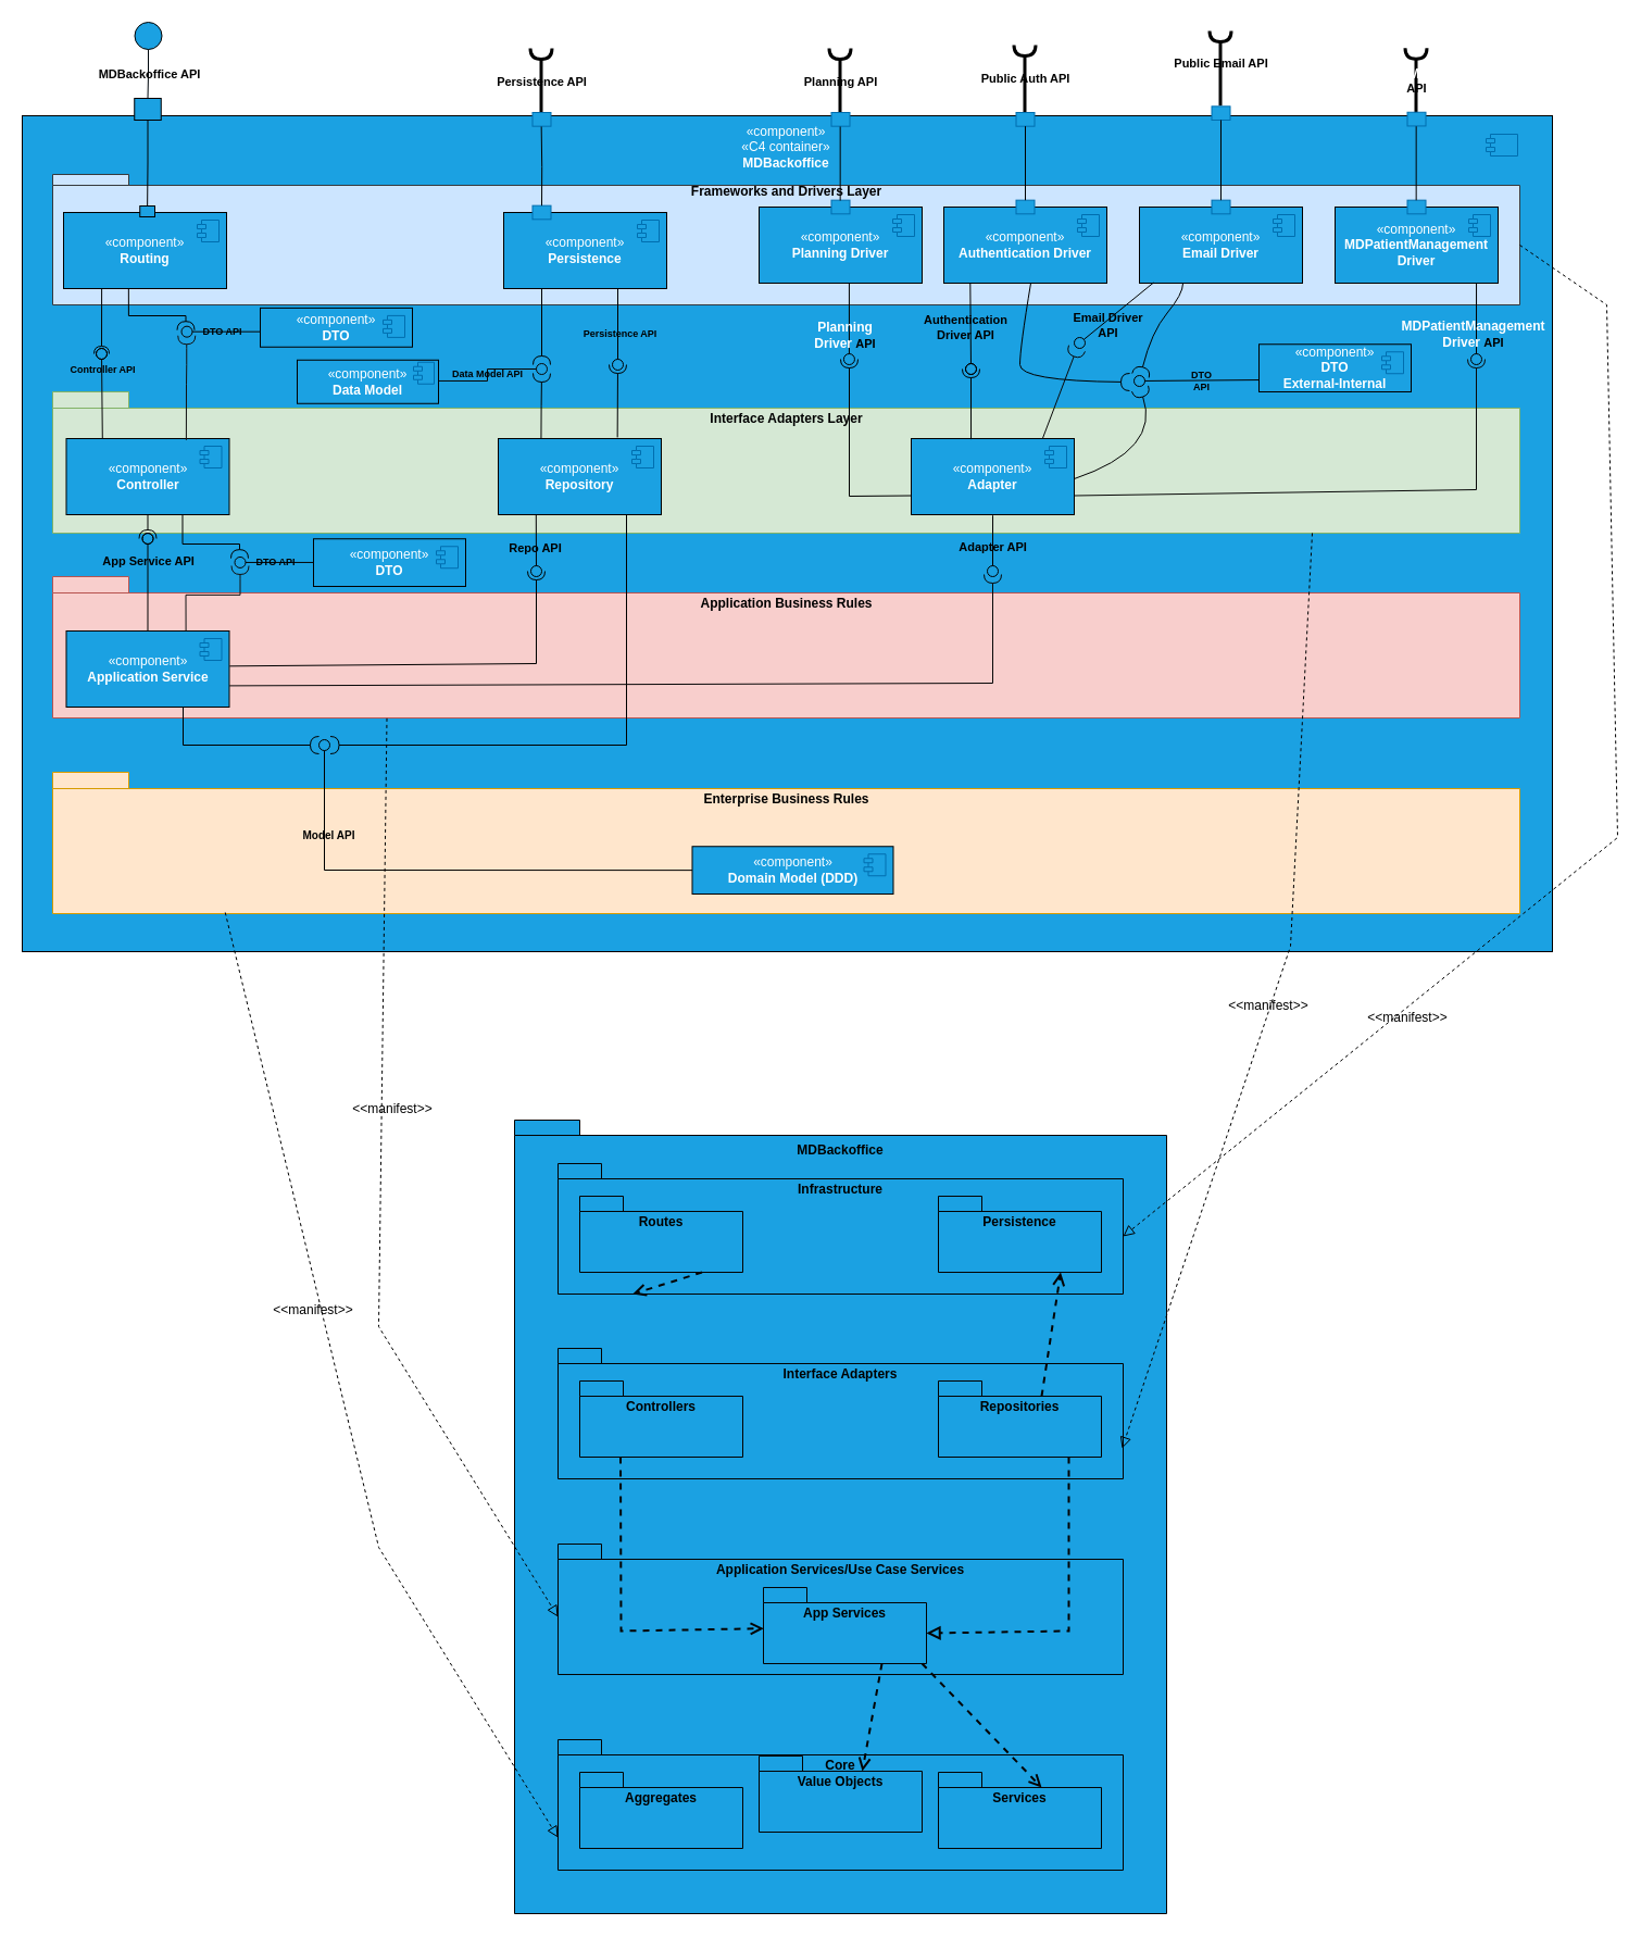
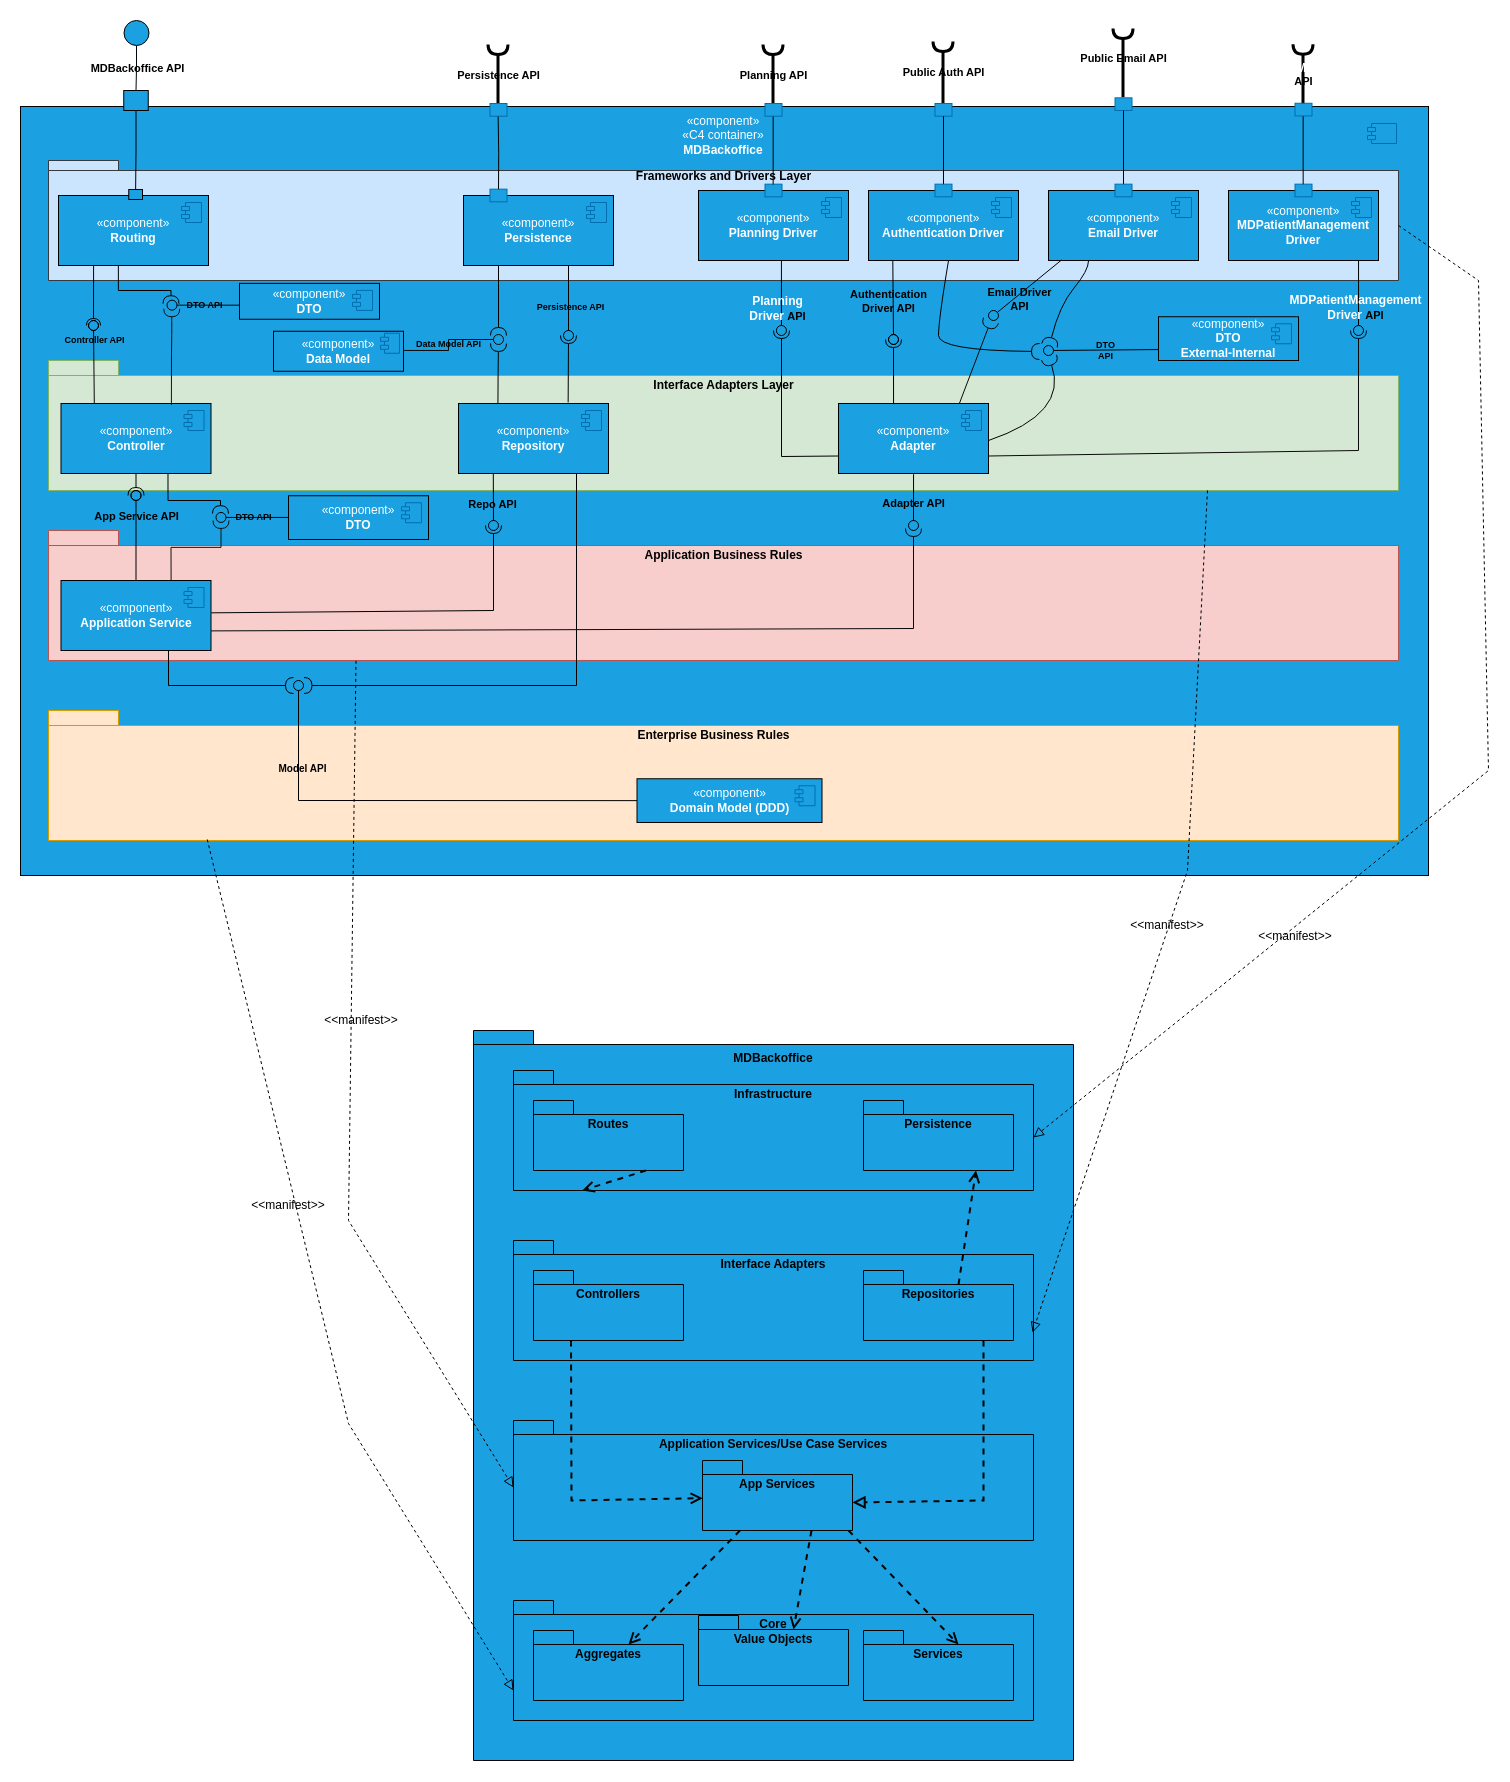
- <mxCell id="53" value="Enterprise Business Rules" style="text;html=1;align=center;verticalAlign=middle;resizable=0;points=[];autosize=1;strokeColor=none;fillColor=none;fontColor=#000000;fontStyle=1" parent="1" vertex="1"><mxGeometry x="643" y="720" width="160" height="30" as="geometry" /></mxCell>
+ <mxCell id="53" value="Enterprise Business Rules" style="text;html=1;align=center;verticalAlign=middle;resizable=0;points=[];autosize=1;strokeColor=none;fillColor=none;fontColor=#000000;fontStyle=1" parent="1" vertex="1"><mxGeometry x="633" y="720" width="160" height="30" as="geometry" /></mxCell>
+ <mxCell id="19" value="" style="html=1;verticalAlign=bottom;endArrow=open;dashed=1;endSize=8;curved=0;rounded=0;exitX=0.25;exitY=1;exitDx=0;exitDy=0;exitPerimeter=0;strokeWidth=2;entryX=0;entryY=0;entryDx=95;entryDy=14;entryPerimeter=0;strokeColor=#030303;fillColor=#1BA1E2;" parent="1" source="11" target="12" edge="1"><mxGeometry relative="1" as="geometry"><mxPoint x="716" y="1510" as="sourcePoint" /><mxPoint x="698" y="1624" as="targetPoint" /></mxGeometry></mxCell>
